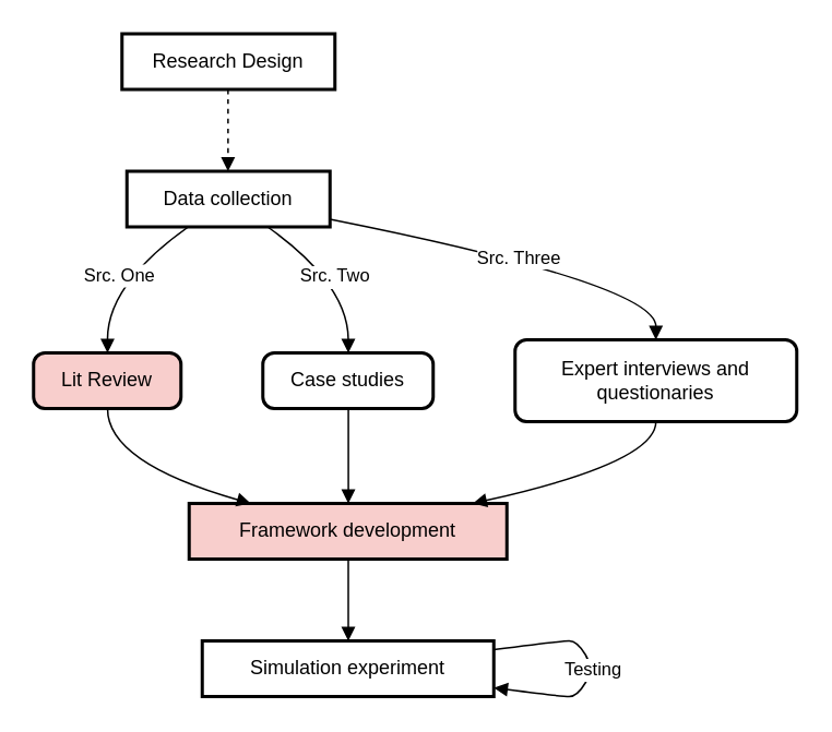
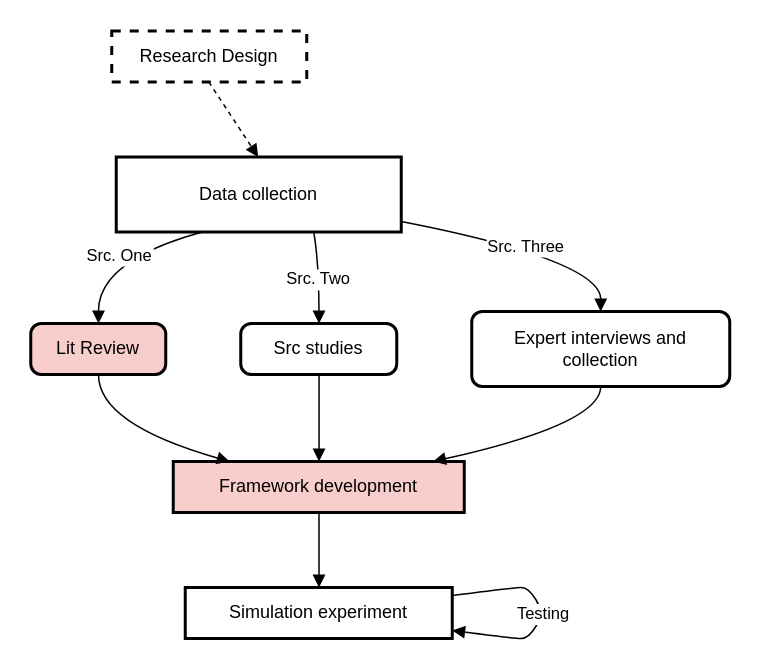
- <mxCell id="2" value="Research Design" style="whiteSpace=wrap;strokeWidth=2;" vertex="1" parent="1"><mxGeometry x="74" y="20" width="130" height="34" as="geometry" /></mxCell>
+ <mxCell id="2" value="Research Design" style="whiteSpace=wrap;strokeWidth=2;dashed=1;" vertex="1" parent="1"><mxGeometry x="74" y="20" width="130" height="34" as="geometry" /></mxCell>
- <mxCell id="3" value="Data collection" style="whiteSpace=wrap;strokeWidth=2;" vertex="1" parent="1"><mxGeometry x="77" y="104" width="124" height="34" as="geometry" /></mxCell>
+ <mxCell id="3" value="Data collection" style="whiteSpace=wrap;strokeWidth=2;" vertex="1" parent="1"><mxGeometry x="77" y="104" width="190" height="50" as="geometry" /></mxCell>
- <mxCell id="5" value="Case studies" style="rounded=1;absoluteArcSize=1;arcSize=14;whiteSpace=wrap;strokeWidth=2;" vertex="1" parent="1"><mxGeometry x="160" y="215" width="104" height="34" as="geometry" /></mxCell>
+ <mxCell id="5" value="Src studies" style="rounded=1;absoluteArcSize=1;arcSize=14;whiteSpace=wrap;strokeWidth=2;" vertex="1" parent="1"><mxGeometry x="160" y="215" width="104" height="34" as="geometry" /></mxCell>
- <mxCell id="6" value="Expert interviews and &#10; questionaries" style="rounded=1;absoluteArcSize=1;arcSize=14;whiteSpace=wrap;strokeWidth=2;" vertex="1" parent="1"><mxGeometry x="314" y="207" width="172" height="50" as="geometry" /></mxCell>
+ <mxCell id="6" value="Expert interviews and &#10; collection" style="rounded=1;absoluteArcSize=1;arcSize=14;whiteSpace=wrap;strokeWidth=2;" vertex="1" parent="1"><mxGeometry x="314" y="207" width="172" height="50" as="geometry" /></mxCell>
